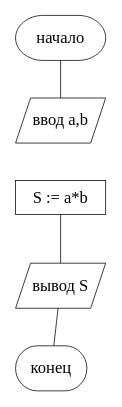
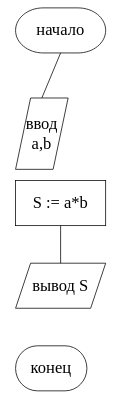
- <mxCell id="2" value="&lt;div style=&quot;font-size: 22px;&quot;&gt;начало&lt;/div&gt;" style="strokeWidth=1;html=1;shape=mxgraph.flowchart.terminator;whiteSpace=wrap;fontFamily=Times New Roman;labelBackgroundColor=none;fontSize=22;" vertex="1" parent="1"><mxGeometry x="20" y="20" width="120" height="60" as="geometry" /></mxCell>
+ <mxCell id="2" value="&lt;div style=&quot;font-size: 22px;&quot;&gt;начало&lt;/div&gt;" style="strokeWidth=1;html=1;shape=mxgraph.flowchart.terminator;whiteSpace=wrap;fontFamily=Times New Roman;labelBackgroundColor=none;fontSize=22;" vertex="1" parent="1"><mxGeometry x="20" y="10" width="120" height="60" as="geometry" /></mxCell>
- <mxCell id="3" value="ввод a,b" style="shape=parallelogram;perimeter=parallelogramPerimeter;whiteSpace=wrap;html=1;fixedSize=1;strokeWidth=1;fontFamily=Times New Roman;labelBackgroundColor=none;fontSize=22;" vertex="1" parent="1"><mxGeometry x="20" y="130" width="120" height="60" as="geometry" /></mxCell>
+ <mxCell id="3" value="ввод a,b" style="shape=parallelogram;perimeter=parallelogramPerimeter;whiteSpace=wrap;html=1;fixedSize=1;strokeWidth=1;fontFamily=Times New Roman;labelBackgroundColor=none;fontSize=22;" vertex="1" parent="1"><mxGeometry x="20" y="130" width="70" height="95" as="geometry" /></mxCell>
- <mxCell id="4" value="S := a*b" style="rounded=0;whiteSpace=wrap;html=1;strokeWidth=1;fontFamily=Times New Roman;labelBackgroundColor=none;fontSize=22;" vertex="1" parent="1"><mxGeometry x="20" y="240" width="120" height="45" as="geometry" /></mxCell>
+ <mxCell id="4" value="S := a*b" style="rounded=0;whiteSpace=wrap;html=1;strokeWidth=1;fontFamily=Times New Roman;labelBackgroundColor=none;fontSize=22;" vertex="1" parent="1"><mxGeometry x="20" y="240" width="120" height="60" as="geometry" /></mxCell>
- <mxCell id="9" value="" style="endArrow=none;html=1;strokeWidth=1;fontFamily=Times New Roman;labelBackgroundColor=none;fontSize=22;" edge="1" parent="1" source="6" target="5"><mxGeometry width="50" height="50" relative="1" as="geometry"><mxPoint x="180" y="470" as="sourcePoint" /><mxPoint x="73" y="410" as="targetPoint" /></mxGeometry></mxCell>
